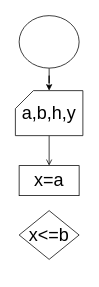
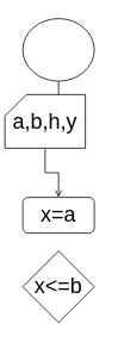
- <mxCell id="5" value="&lt;font style=&quot;font-size: 24px;&quot;&gt;a,b,h,y&lt;/font&gt;" style="shape=card;whiteSpace=wrap;html=1;size=24;" vertex="1" parent="1"><mxGeometry x="20" y="120" width="90" height="60" as="geometry" /></mxCell>
+ <mxCell id="5" value="&lt;font style=&quot;font-size: 24px;&quot;&gt;a,b,h,y&lt;/font&gt;" style="shape=card;whiteSpace=wrap;html=1;size=24;" vertex="1" parent="1"><mxGeometry x="5" y="105" width="90" height="60" as="geometry" /></mxCell>
- <mxCell id="6" value="&lt;font style=&quot;font-size: 24px;&quot;&gt;x=a&lt;/font&gt;" style="rounded=0;whiteSpace=wrap;html=1;" vertex="1" parent="1"><mxGeometry x="25" y="220" width="80" height="40" as="geometry" /></mxCell>
+ <mxCell id="6" value="&lt;font style=&quot;font-size: 24px;&quot;&gt;x=a&lt;/font&gt;" style="whiteSpace=wrap;html=1;rounded=1;" vertex="1" parent="1"><mxGeometry x="25" y="220" width="80" height="40" as="geometry" /></mxCell>
- <mxCell id="7" value="&lt;font style=&quot;font-size: 24px;&quot;&gt;x&amp;lt;=b&lt;/font&gt;" style="rhombus;whiteSpace=wrap;html=1;" vertex="1" parent="1"><mxGeometry x="25" y="280" width="80" height="65" as="geometry" /></mxCell>
+ <mxCell id="7" value="&lt;font style=&quot;font-size: 24px;&quot;&gt;x&amp;lt;=b&lt;/font&gt;" style="rhombus;whiteSpace=wrap;html=1;" vertex="1" parent="1"><mxGeometry x="25" y="280" width="80" height="80" as="geometry" /></mxCell>
